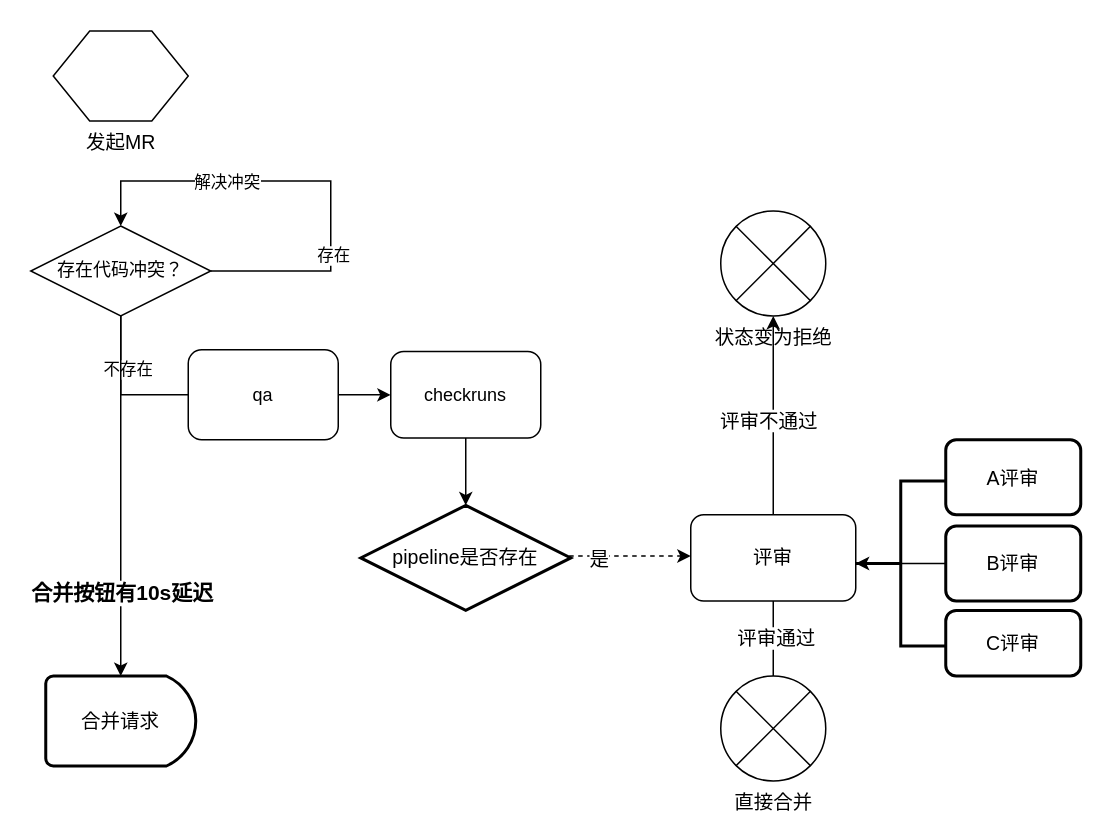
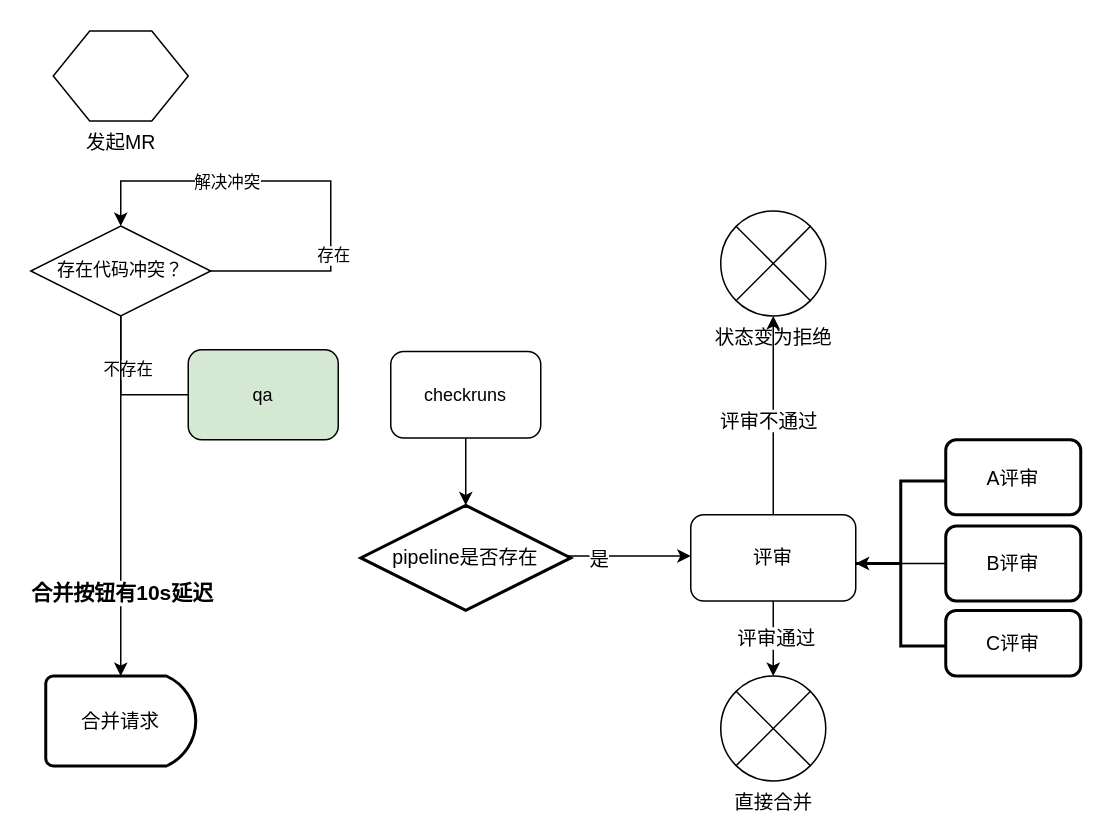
- <mxCell id="26" value="qa" style="rounded=1;whiteSpace=wrap;html=1;" vertex="1" parent="1"><mxGeometry x="125" y="232.5" width="100" height="60" as="geometry" /></mxCell>
+ <mxCell id="26" value="qa" style="rounded=1;whiteSpace=wrap;html=1;fillColor=#d5e8d4;" vertex="1" parent="1"><mxGeometry x="125" y="232.5" width="100" height="60" as="geometry" /></mxCell>
- <mxCell id="25" style="edgeStyle=orthogonalEdgeStyle;rounded=0;orthogonalLoop=1;jettySize=auto;html=1;exitX=1;exitY=0.5;exitDx=0;exitDy=0;" edge="1" parent="1" source="26" target="6"><mxGeometry relative="1" as="geometry" /></mxCell>
- <mxCell id="7" style="edgeStyle=orthogonalEdgeStyle;rounded=0;orthogonalLoop=1;jettySize=auto;html=1;fontSize=13;exitX=0.936;exitY=0.454;exitDx=0;exitDy=0;exitPerimeter=0;dashed=1;" parent="1" source="16" target="11" edge="1"><mxGeometry relative="1" as="geometry"><mxPoint x="500" y="490" as="targetPoint" /><mxPoint x="370" y="370" as="sourcePoint" /><Array as="points"><mxPoint x="361" y="370" /></Array></mxGeometry></mxCell>
+ <mxCell id="7" style="edgeStyle=orthogonalEdgeStyle;rounded=0;orthogonalLoop=1;jettySize=auto;html=1;fontSize=13;exitX=0.936;exitY=0.454;exitDx=0;exitDy=0;exitPerimeter=0;" parent="1" source="16" target="11" edge="1"><mxGeometry relative="1" as="geometry"><mxPoint x="500" y="490" as="targetPoint" /><mxPoint x="370" y="370" as="sourcePoint" /><Array as="points"><mxPoint x="361" y="370" /></Array></mxGeometry></mxCell>
- <mxCell id="9" style="edgeStyle=orthogonalEdgeStyle;rounded=0;orthogonalLoop=1;jettySize=auto;html=1;entryX=0.5;entryY=0;entryDx=0;entryDy=0;entryPerimeter=0;endArrow=none;" edge="1" parent="1" source="11" target="24"><mxGeometry relative="1" as="geometry" /></mxCell>
+ <mxCell id="9" style="edgeStyle=orthogonalEdgeStyle;rounded=0;orthogonalLoop=1;jettySize=auto;html=1;entryX=0.5;entryY=0;entryDx=0;entryDy=0;entryPerimeter=0;" edge="1" parent="1" source="11" target="24"><mxGeometry relative="1" as="geometry" /></mxCell>
